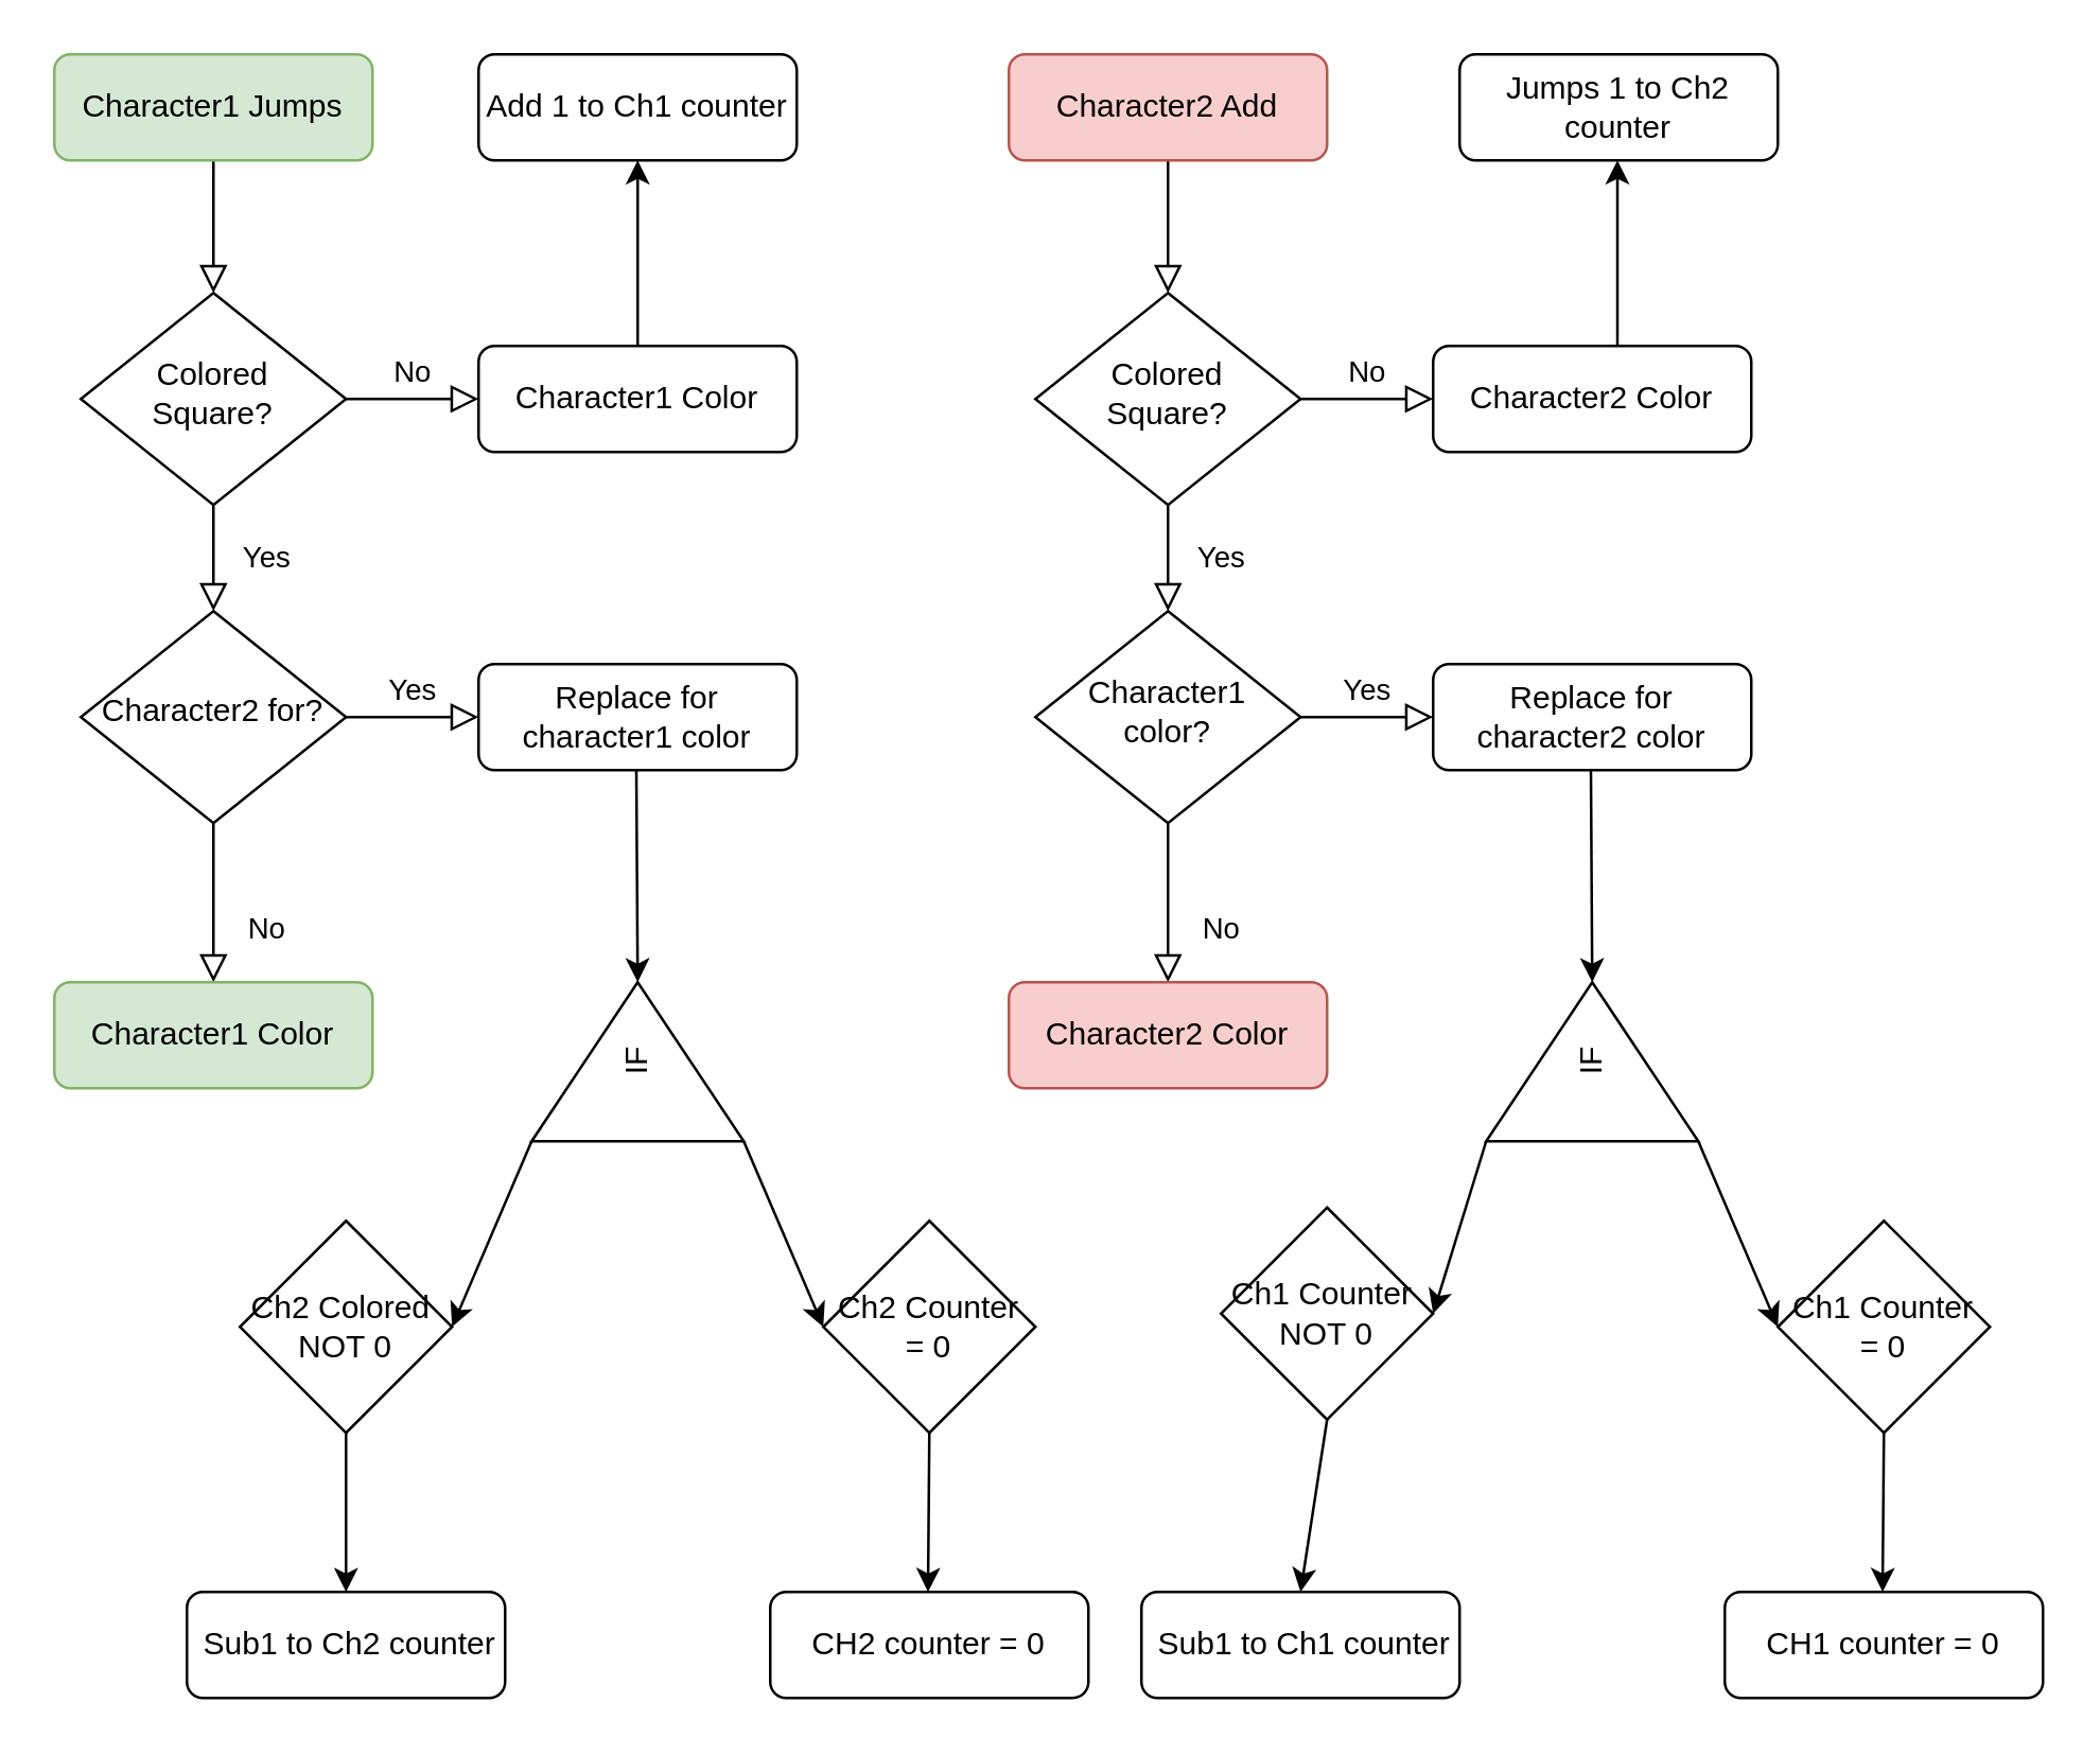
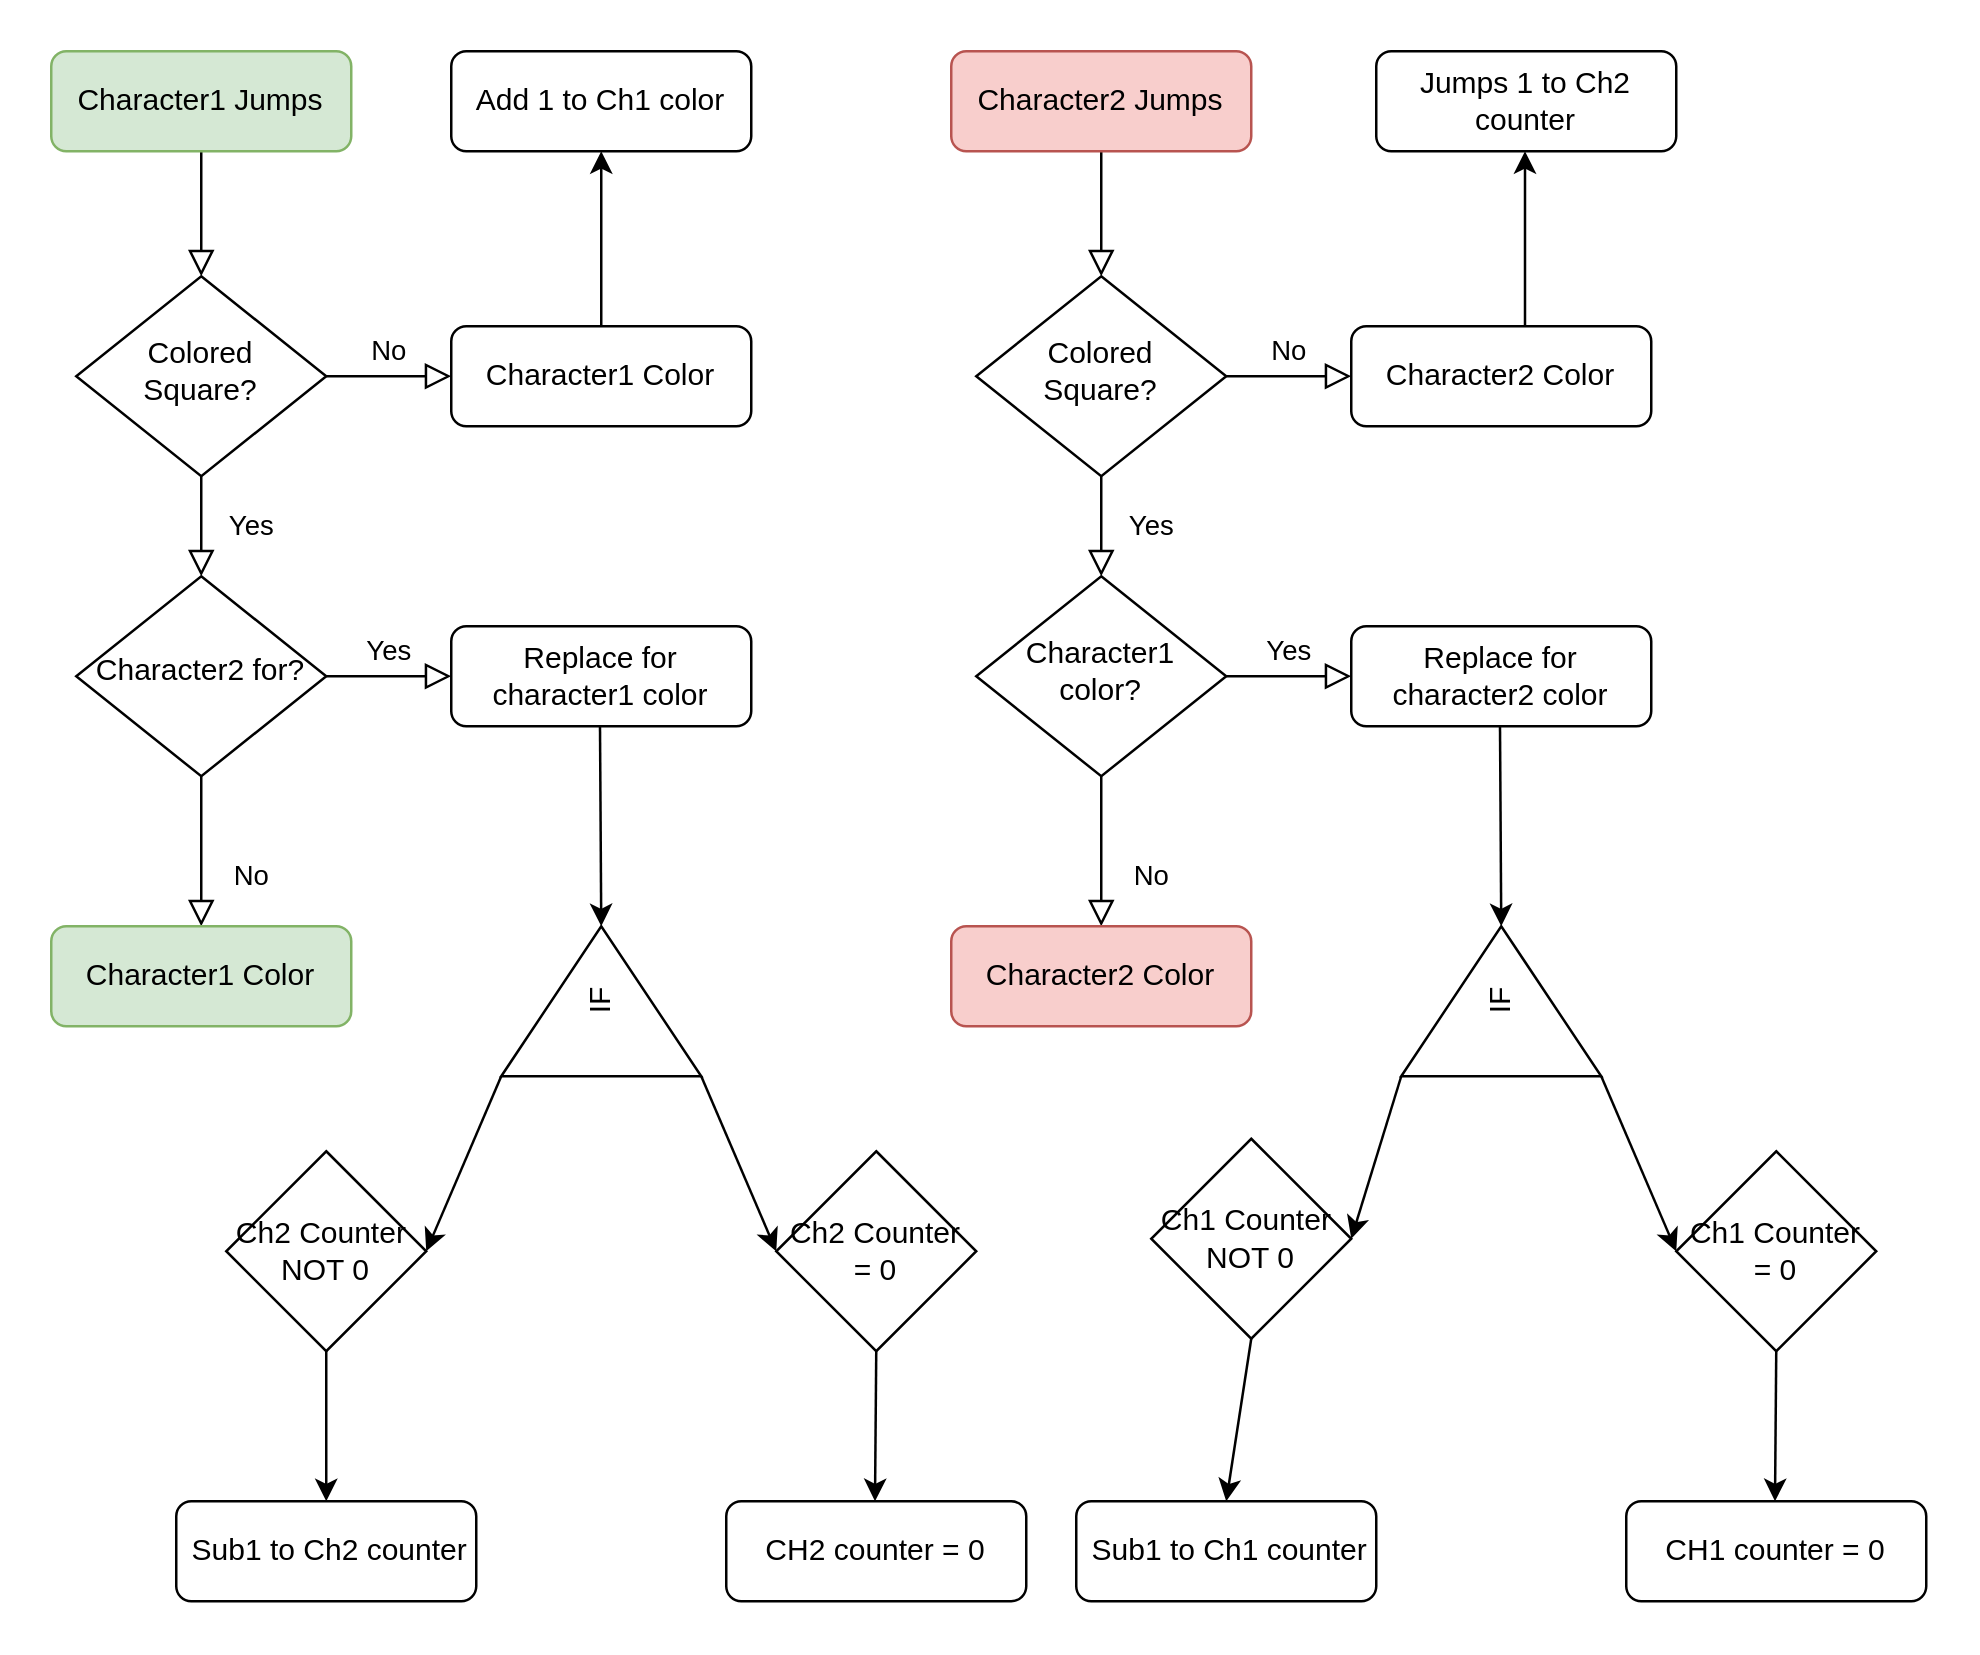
- <mxCell id="25" value="Add 1 to Ch1 counter" style="rounded=1;whiteSpace=wrap;html=1;" vertex="1" parent="1"><mxGeometry x="180" y="20" width="120" height="40" as="geometry" /></mxCell>
+ <mxCell id="25" value="Add 1 to Ch1 color" style="rounded=1;whiteSpace=wrap;html=1;" vertex="1" parent="1"><mxGeometry x="180" y="20" width="120" height="40" as="geometry" /></mxCell>
- <mxCell id="14" value="Character2 Add" style="rounded=1;whiteSpace=wrap;html=1;fontSize=12;glass=0;strokeWidth=1;shadow=0;fillColor=#f8cecc;strokeColor=#b85450;" vertex="1" parent="1"><mxGeometry x="380" y="20" width="120" height="40" as="geometry" /></mxCell>
+ <mxCell id="14" value="Character2 Jumps" style="rounded=1;whiteSpace=wrap;html=1;fontSize=12;glass=0;strokeWidth=1;shadow=0;fillColor=#f8cecc;strokeColor=#b85450;" vertex="1" parent="1"><mxGeometry x="380" y="20" width="120" height="40" as="geometry" /></mxCell>
- <mxCell id="46" value="Ch2 Colored&amp;nbsp; NOT 0" style="rhombus;whiteSpace=wrap;html=1;" vertex="1" parent="1"><mxGeometry x="90" y="460" width="80" height="80" as="geometry" /></mxCell>
+ <mxCell id="46" value="Ch2 Counter&amp;nbsp; NOT 0" style="rhombus;whiteSpace=wrap;html=1;" vertex="1" parent="1"><mxGeometry x="90" y="460" width="80" height="80" as="geometry" /></mxCell>
